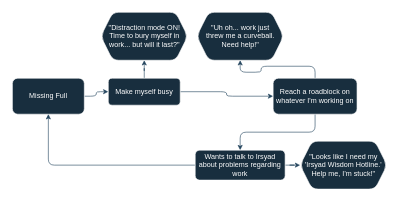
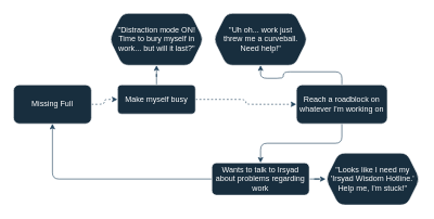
- <mxCell id="4" value="" style="edgeStyle=orthogonalEdgeStyle;rounded=1;orthogonalLoop=1;jettySize=auto;html=1;labelBackgroundColor=none;strokeColor=#23445D;fontColor=default;" edge="1" parent="1" source="6" target="9"><mxGeometry relative="1" as="geometry" /></mxCell>
+ <mxCell id="4" value="" style="edgeStyle=orthogonalEdgeStyle;rounded=1;orthogonalLoop=1;jettySize=auto;html=1;labelBackgroundColor=none;strokeColor=#23445D;fontColor=default;dashed=1;" edge="1" parent="1" source="6" target="9"><mxGeometry relative="1" as="geometry" /></mxCell>
- <mxCell id="2" value="" style="edgeStyle=orthogonalEdgeStyle;rounded=1;orthogonalLoop=1;jettySize=auto;html=1;labelBackgroundColor=none;strokeColor=#23445D;fontColor=default;" edge="1" parent="1" source="3" target="6"><mxGeometry relative="1" as="geometry" /></mxCell>
+ <mxCell id="2" value="" style="edgeStyle=orthogonalEdgeStyle;rounded=1;orthogonalLoop=1;jettySize=auto;html=1;labelBackgroundColor=none;strokeColor=#23445D;fontColor=default;dashed=1;" edge="1" parent="1" source="3" target="6"><mxGeometry relative="1" as="geometry" /></mxCell>
